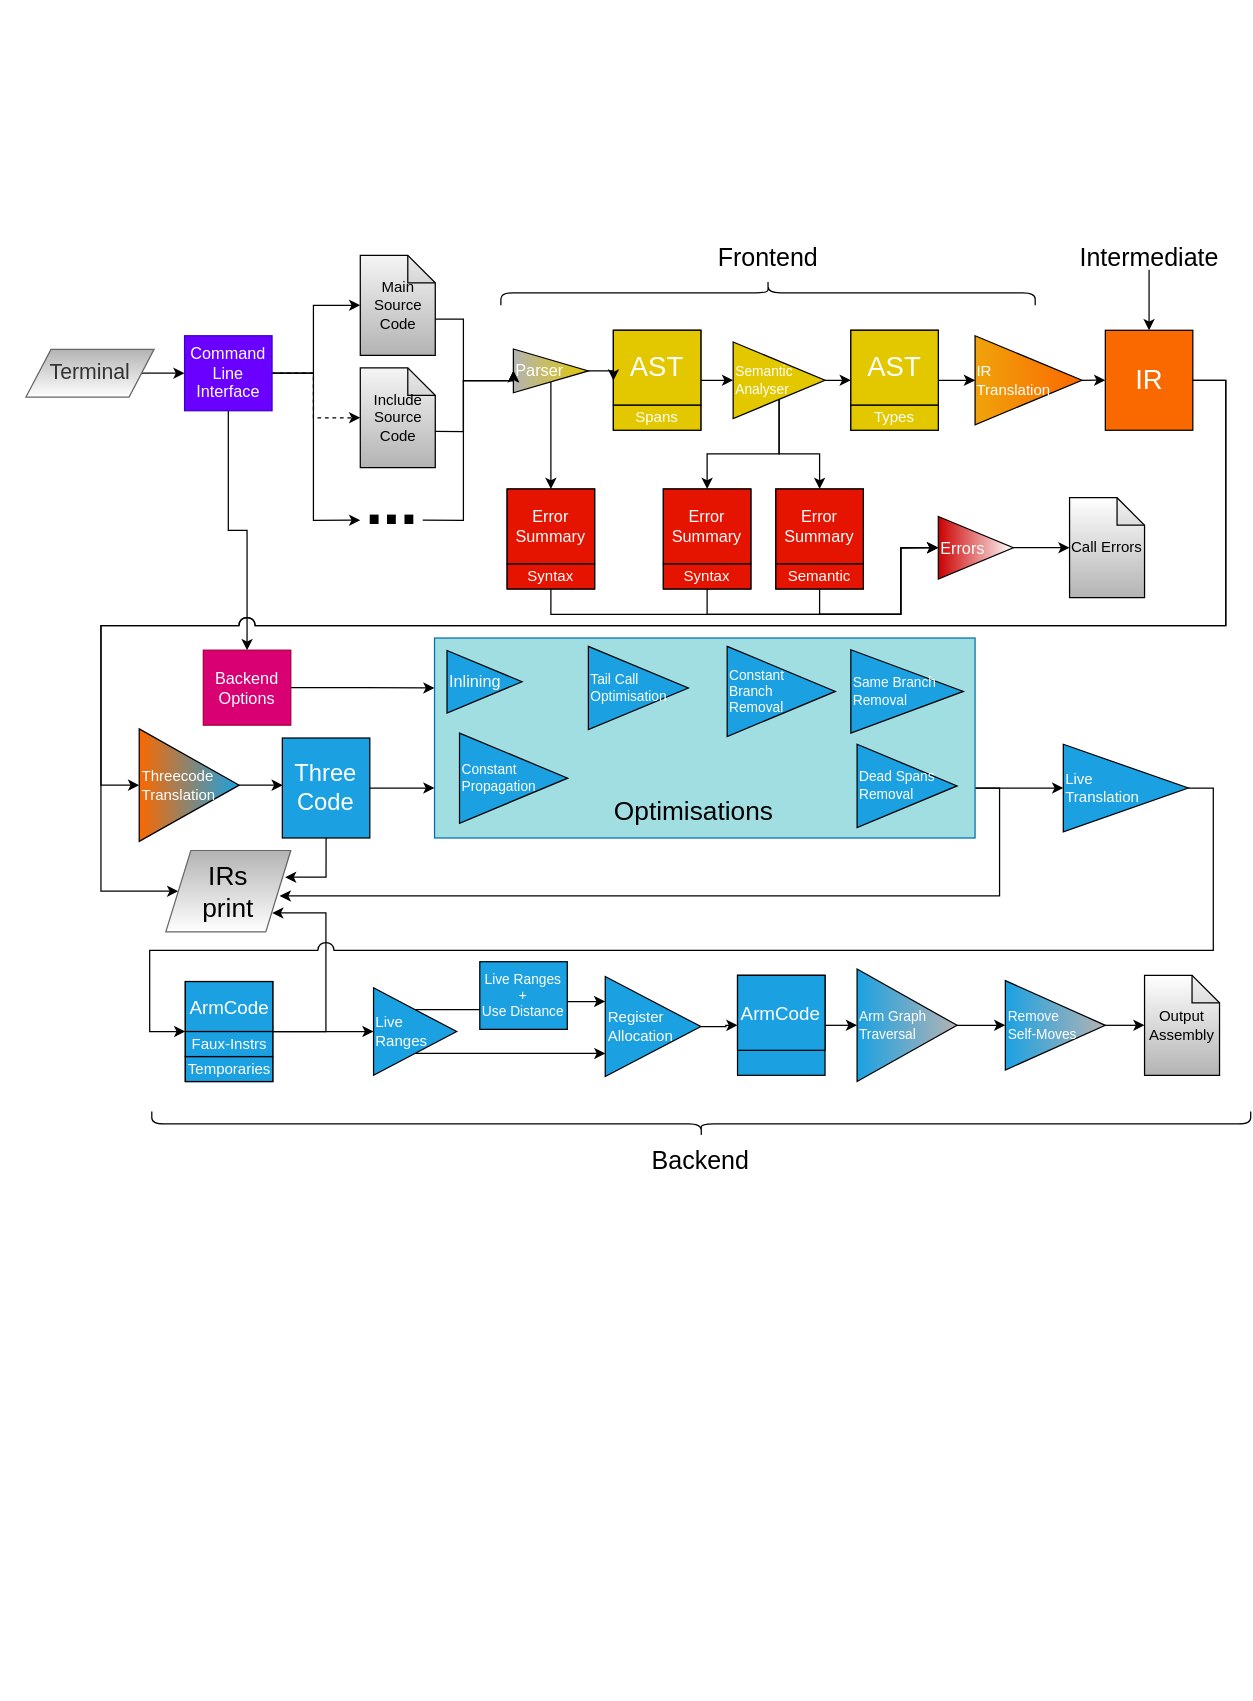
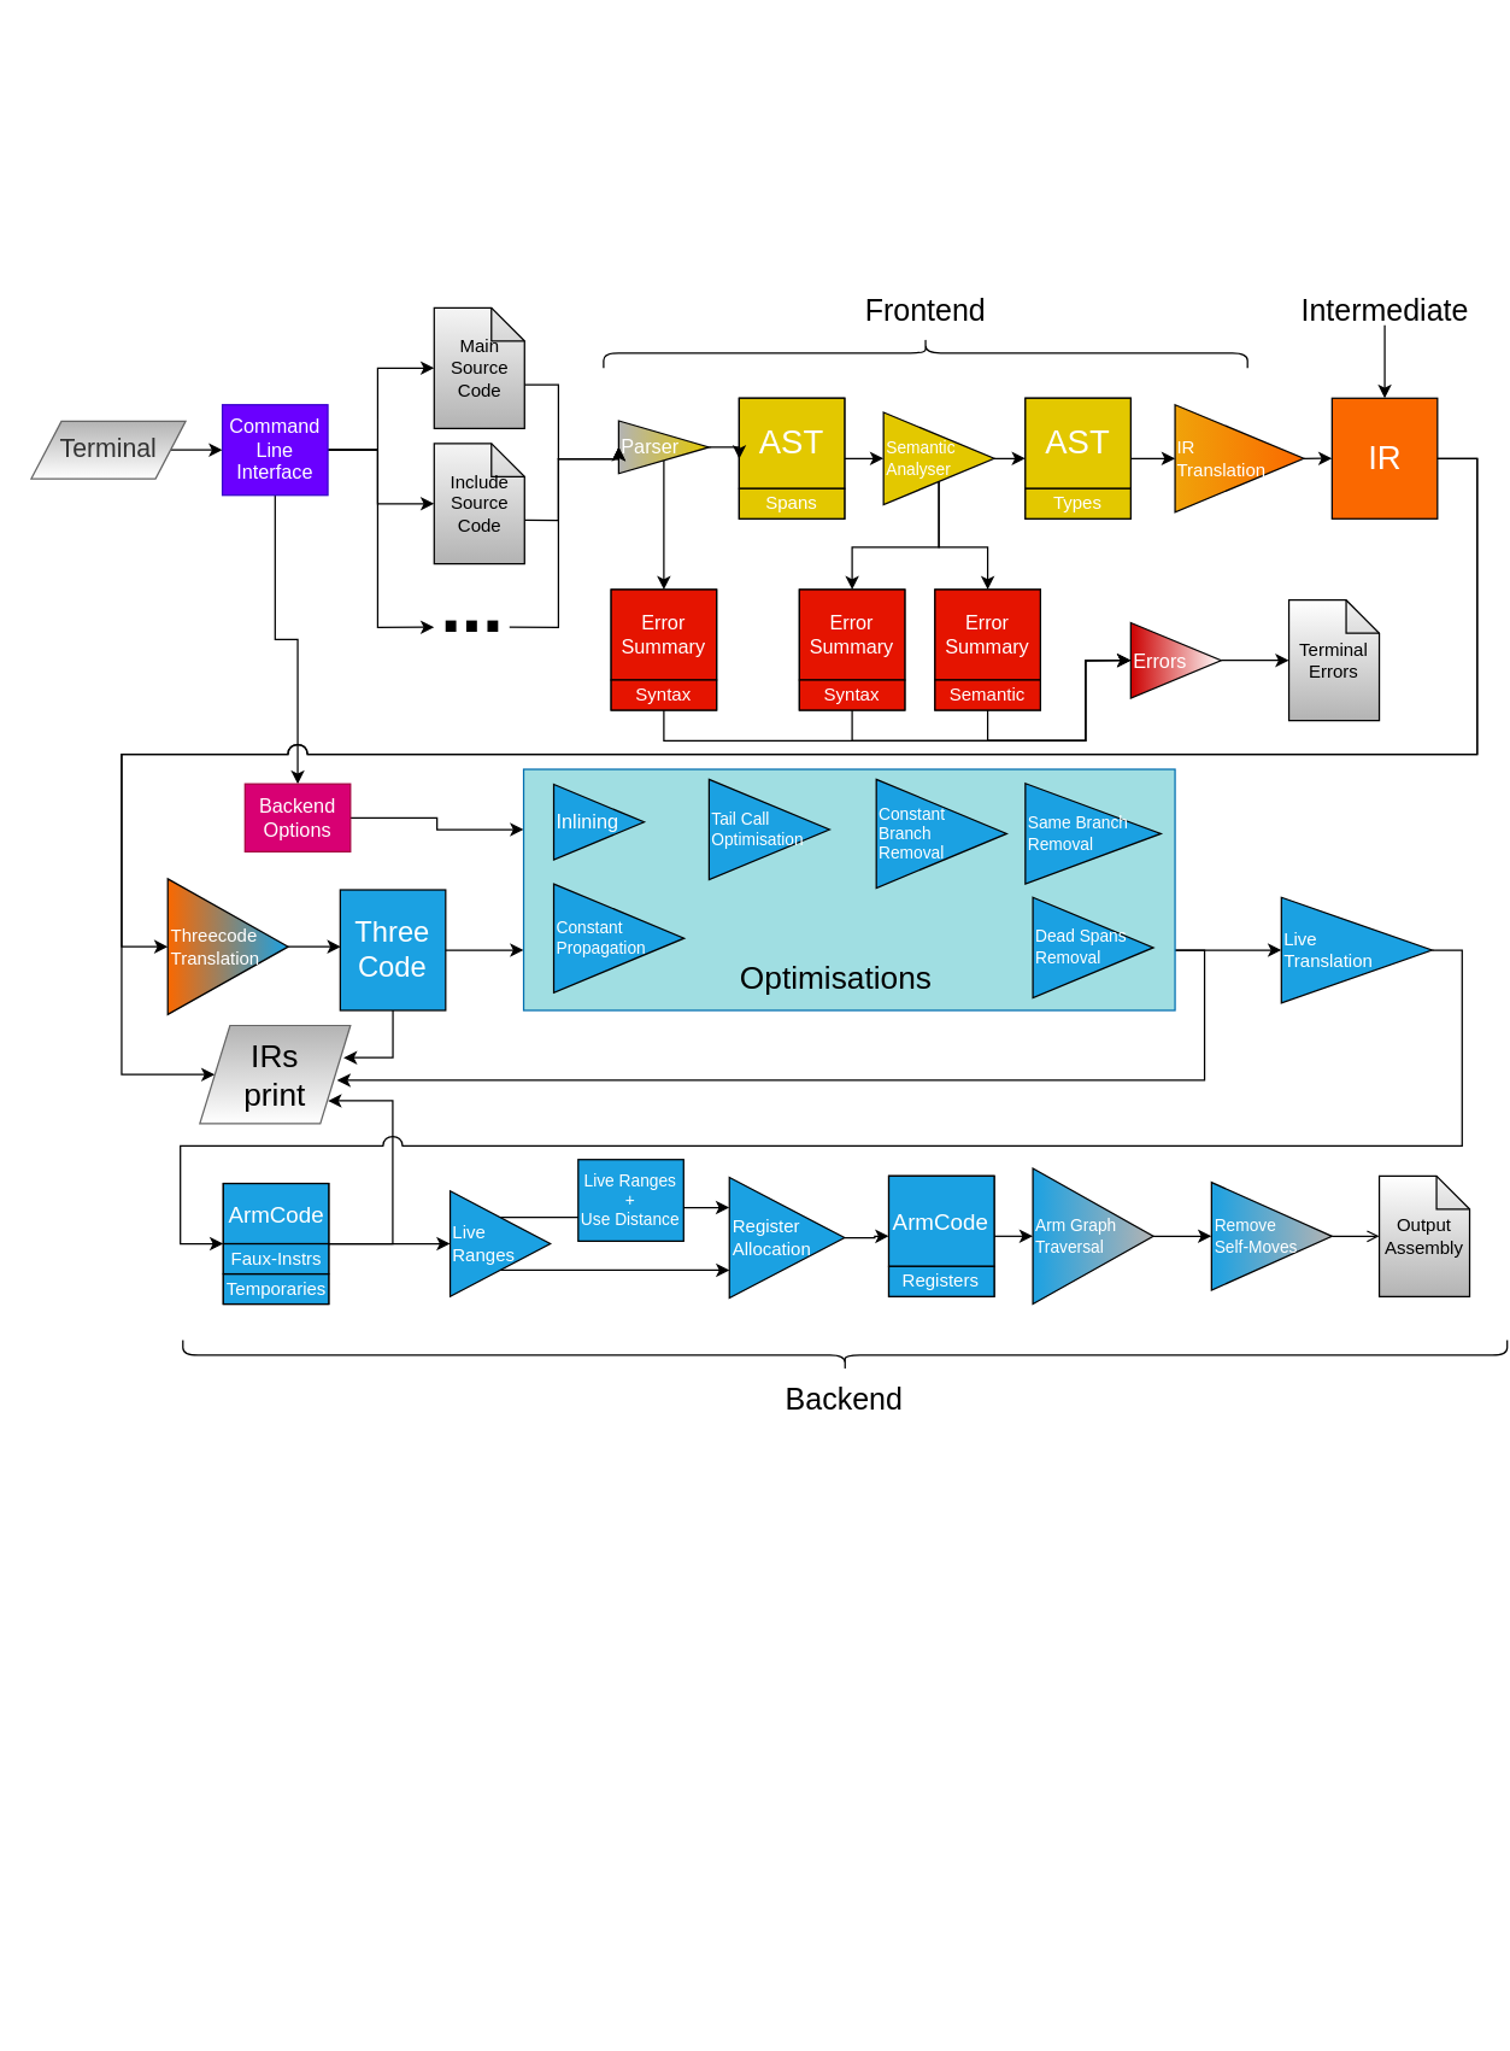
- <mxCell id="54" style="edgeStyle=orthogonalEdgeStyle;rounded=0;orthogonalLoop=1;jettySize=auto;html=1;exitX=1;exitY=0.5;exitDx=0;exitDy=0;entryX=0;entryY=0.5;entryDx=0;entryDy=0;entryPerimeter=0;dashed=1;" edge="1" parent="1" source="56" target="44"><mxGeometry relative="1" as="geometry"><Array as="points"><mxPoint x="250" y="298" /><mxPoint x="250" y="334" /></Array></mxGeometry></mxCell>
+ <mxCell id="54" style="edgeStyle=orthogonalEdgeStyle;rounded=0;orthogonalLoop=1;jettySize=auto;html=1;exitX=1;exitY=0.5;exitDx=0;exitDy=0;entryX=0;entryY=0.5;entryDx=0;entryDy=0;entryPerimeter=0;" edge="1" parent="1" source="56" target="44"><mxGeometry relative="1" as="geometry"><Array as="points"><mxPoint x="250" y="298" /><mxPoint x="250" y="334" /></Array></mxGeometry></mxCell>
- <mxCell id="28" value="Call Errors" style="shape=note;whiteSpace=wrap;html=1;backgroundOutline=1;darkOpacity=0.05;size=22;gradientColor=#ffffff;gradientDirection=north;fillColor=#B3B3B3;" parent="1" vertex="1"><mxGeometry x="855" y="397.75" width="60" height="80" as="geometry" /></mxCell>
+ <mxCell id="28" value="Terminal Errors" style="shape=note;whiteSpace=wrap;html=1;backgroundOutline=1;darkOpacity=0.05;size=22;gradientColor=#ffffff;gradientDirection=north;fillColor=#B3B3B3;" parent="1" vertex="1"><mxGeometry x="855" y="397.75" width="60" height="80" as="geometry" /></mxCell>
- <mxCell id="81" value="Inlining" style="triangle;whiteSpace=wrap;html=1;fontSize=13;align=left;fillColor=#1ba1e2;fontColor=#ffffff;" vertex="1" parent="1"><mxGeometry x="356.9" y="520" width="60" height="50" as="geometry" /></mxCell>
+ <mxCell id="81" value="Inlining" style="triangle;whiteSpace=wrap;html=1;fontSize=13;align=left;fillColor=#1ba1e2;fontColor=#ffffff;" vertex="1" parent="1"><mxGeometry x="366.9" y="520" width="60" height="50" as="geometry" /></mxCell>
- <mxCell id="58" value="Backend&lt;br&gt;Options" style="rounded=0;whiteSpace=wrap;html=1;fontSize=13;fillColor=#d80073;fontColor=#ffffff;strokeColor=#A50040;" vertex="1" parent="1"><mxGeometry x="161.9" y="519.72" width="70" height="60" as="geometry" /></mxCell>
+ <mxCell id="58" value="Backend&lt;br&gt;Options" style="rounded=0;whiteSpace=wrap;html=1;fontSize=13;fillColor=#d80073;fontColor=#ffffff;strokeColor=#A50040;" vertex="1" parent="1"><mxGeometry x="161.9" y="519.72" width="70" height="45" as="geometry" /></mxCell>
- <mxCell id="95" style="edgeStyle=orthogonalEdgeStyle;rounded=0;jumpStyle=arc;jumpSize=13;orthogonalLoop=1;jettySize=auto;html=1;exitX=1;exitY=0.5;exitDx=0;exitDy=0;entryX=0;entryY=0.5;entryDx=0;entryDy=0;entryPerimeter=0;fontSize=17;" edge="1" parent="1" source="96" target="69"><mxGeometry relative="1" as="geometry" /></mxCell>
+ <mxCell id="95" style="edgeStyle=orthogonalEdgeStyle;rounded=0;jumpStyle=arc;jumpSize=13;orthogonalLoop=1;jettySize=auto;html=1;exitX=1;exitY=0.5;exitDx=0;exitDy=0;entryX=0;entryY=0.5;entryDx=0;entryDy=0;entryPerimeter=0;fontSize=17;endArrow=open;" edge="1" parent="1" source="96" target="69"><mxGeometry relative="1" as="geometry" /></mxCell>
+ <mxCell id="68" value="Registers" style="rounded=0;whiteSpace=wrap;html=1;fillColor=#1ba1e2;fontColor=#ffffff;" vertex="1" parent="1"><mxGeometry x="589.34" y="839.87" width="70" height="20" as="geometry" /></mxCell>
